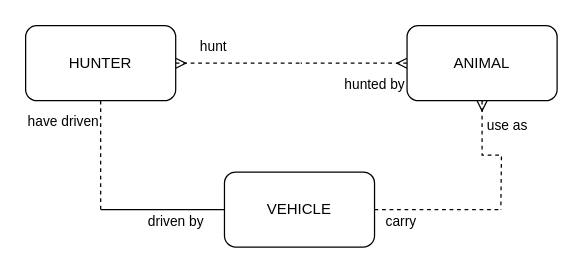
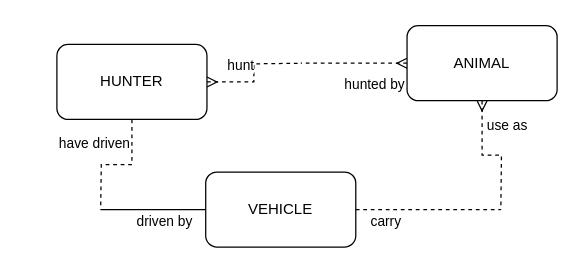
- <mxCell id="4" value="HUNTER" style="rounded=1;whiteSpace=wrap;html=1;" vertex="1" parent="1"><mxGeometry x="20" y="20" width="120" height="60" as="geometry" /></mxCell>
+ <mxCell id="4" value="HUNTER" style="rounded=1;whiteSpace=wrap;html=1;" vertex="1" parent="1"><mxGeometry x="45" y="35" width="120" height="60" as="geometry" /></mxCell>
- <mxCell id="7" value="VEHICLE" style="rounded=1;whiteSpace=wrap;html=1;" vertex="1" parent="1"><mxGeometry x="179" y="137" width="120" height="60" as="geometry" /></mxCell>
+ <mxCell id="7" value="VEHICLE" style="rounded=1;whiteSpace=wrap;html=1;" vertex="1" parent="1"><mxGeometry x="164" y="137" width="120" height="60" as="geometry" /></mxCell>
